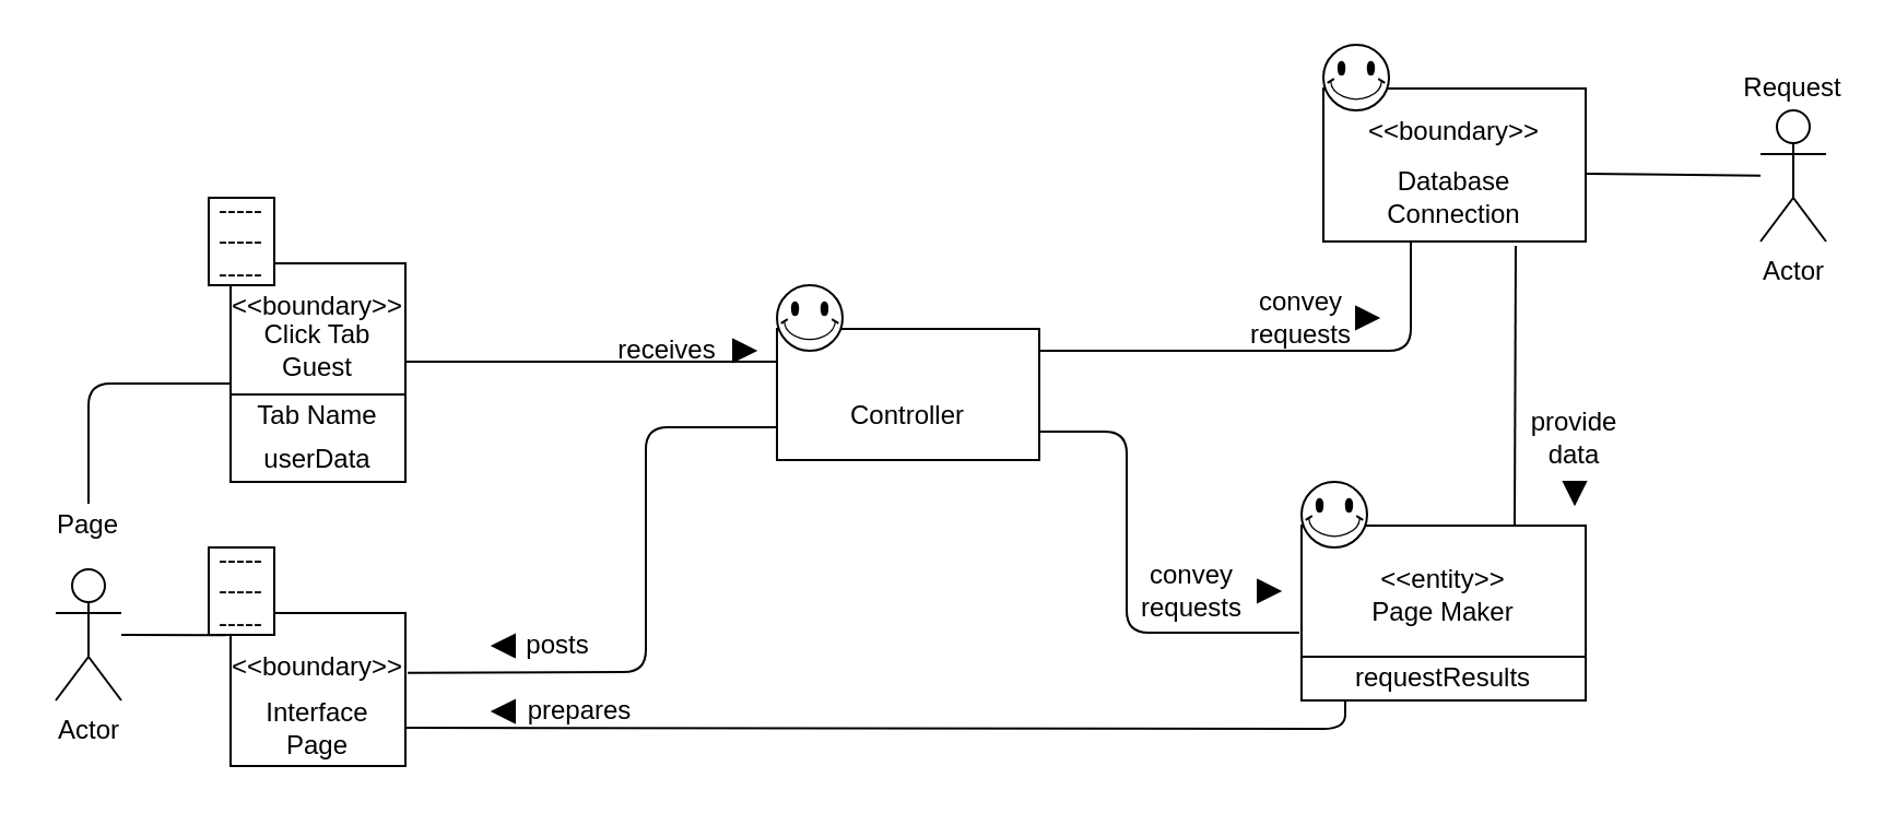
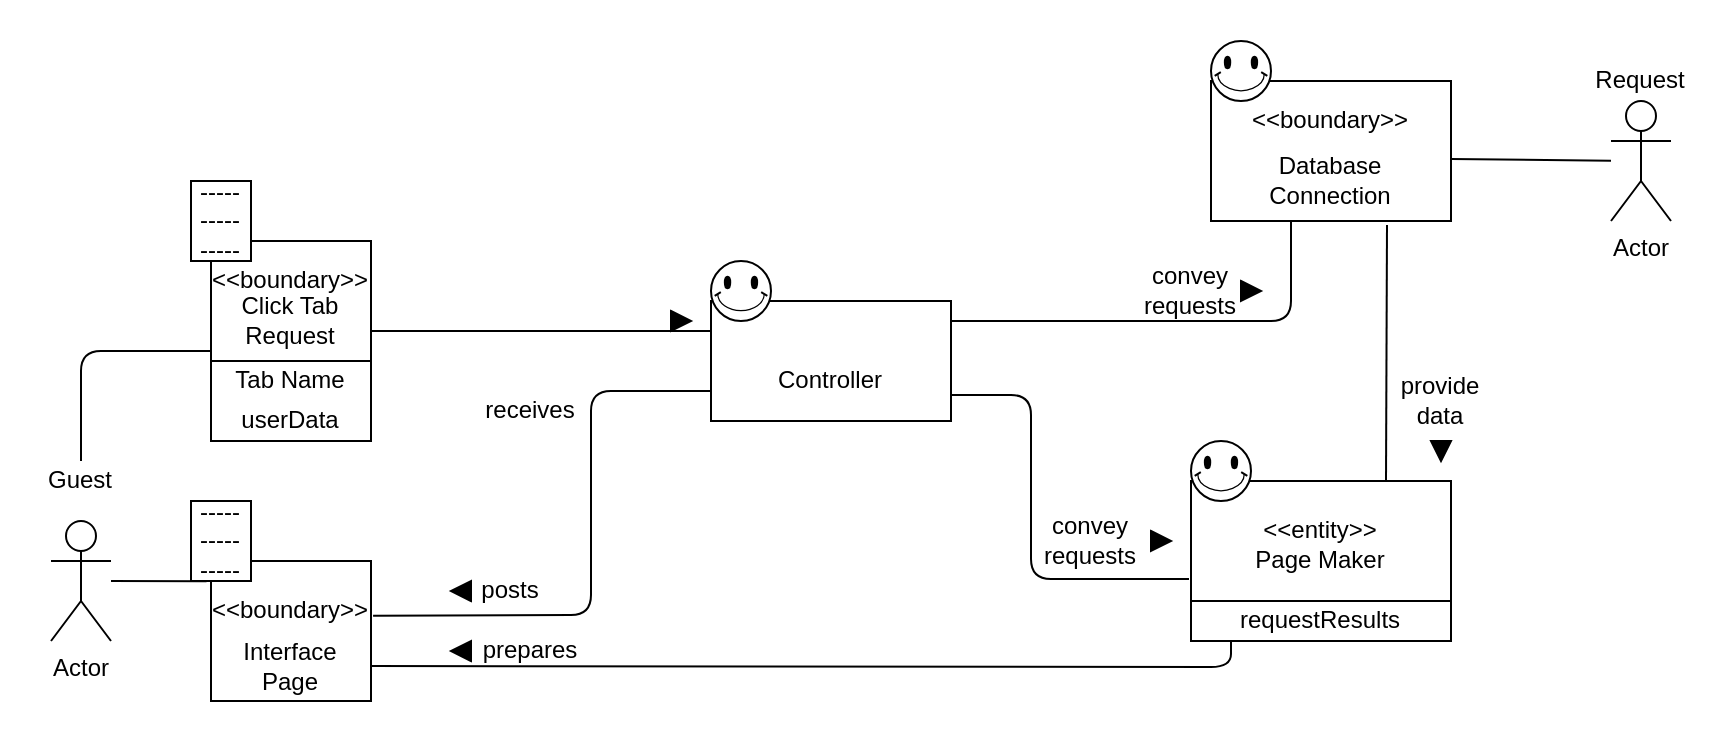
- <mxCell id="27" value="Click Tab Guest" style="text;html=1;strokeColor=none;fillColor=none;align=center;verticalAlign=middle;whiteSpace=wrap;rounded=0;" parent="1" vertex="1"><mxGeometry x="105" y="150" width="80" height="20" as="geometry" /></mxCell>
+ <mxCell id="27" value="Click Tab Request" style="text;html=1;strokeColor=none;fillColor=none;align=center;verticalAlign=middle;whiteSpace=wrap;rounded=0;" parent="1" vertex="1"><mxGeometry x="105" y="150" width="80" height="20" as="geometry" /></mxCell>
- <mxCell id="15" value="receives" style="text;html=1;strokeColor=none;fillColor=none;align=center;verticalAlign=middle;whiteSpace=wrap;rounded=0;" parent="1" vertex="1"><mxGeometry x="285" y="150" width="40" height="20" as="geometry" /></mxCell>
+ <mxCell id="15" value="receives" style="text;html=1;strokeColor=none;fillColor=none;align=center;verticalAlign=middle;whiteSpace=wrap;rounded=0;" parent="1" vertex="1"><mxGeometry x="245" y="195" width="40" height="20" as="geometry" /></mxCell>
- <mxCell id="10" value="Page" style="text;html=1;strokeColor=none;fillColor=none;align=center;verticalAlign=middle;whiteSpace=wrap;rounded=0;" parent="1" vertex="1"><mxGeometry x="20" y="230" width="40" height="20" as="geometry" /></mxCell>
+ <mxCell id="10" value="Guest" style="text;html=1;strokeColor=none;fillColor=none;align=center;verticalAlign=middle;whiteSpace=wrap;rounded=0;" parent="1" vertex="1"><mxGeometry x="20" y="230" width="40" height="20" as="geometry" /></mxCell>
